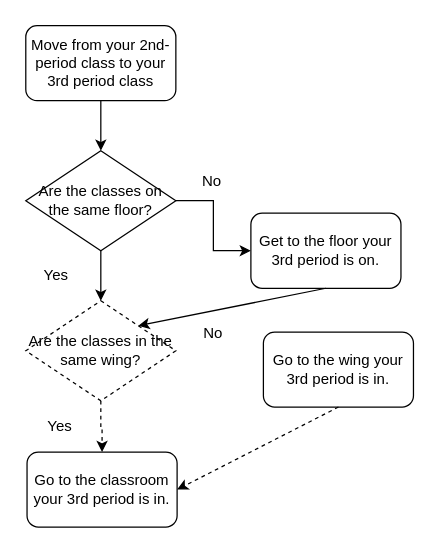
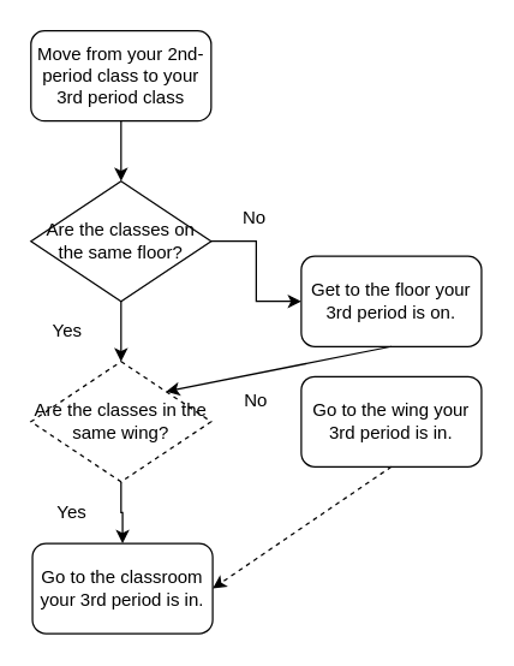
- <mxCell id="7" value="Go to the wing your 3rd period is in." style="rounded=1;whiteSpace=wrap;html=1;" vertex="1" parent="1"><mxGeometry x="210" y="265" width="120" height="60" as="geometry" /></mxCell>
+ <mxCell id="7" value="Go to the wing your 3rd period is in." style="rounded=1;whiteSpace=wrap;html=1;" vertex="1" parent="1"><mxGeometry x="200" y="250" width="120" height="60" as="geometry" /></mxCell>
- <mxCell id="8" value="" style="edgeStyle=orthogonalEdgeStyle;rounded=0;orthogonalLoop=1;jettySize=auto;html=1;entryX=0.5;entryY=0;entryDx=0;entryDy=0;dashed=1;" edge="1" parent="1" source="9" target="17"><mxGeometry relative="1" as="geometry"><mxPoint x="79" y="356" as="targetPoint" /></mxGeometry></mxCell>
+ <mxCell id="8" value="" style="edgeStyle=orthogonalEdgeStyle;rounded=0;orthogonalLoop=1;jettySize=auto;html=1;entryX=0.5;entryY=0;entryDx=0;entryDy=0;" edge="1" parent="1" source="9" target="17"><mxGeometry relative="1" as="geometry"><mxPoint x="79" y="356" as="targetPoint" /></mxGeometry></mxCell>
